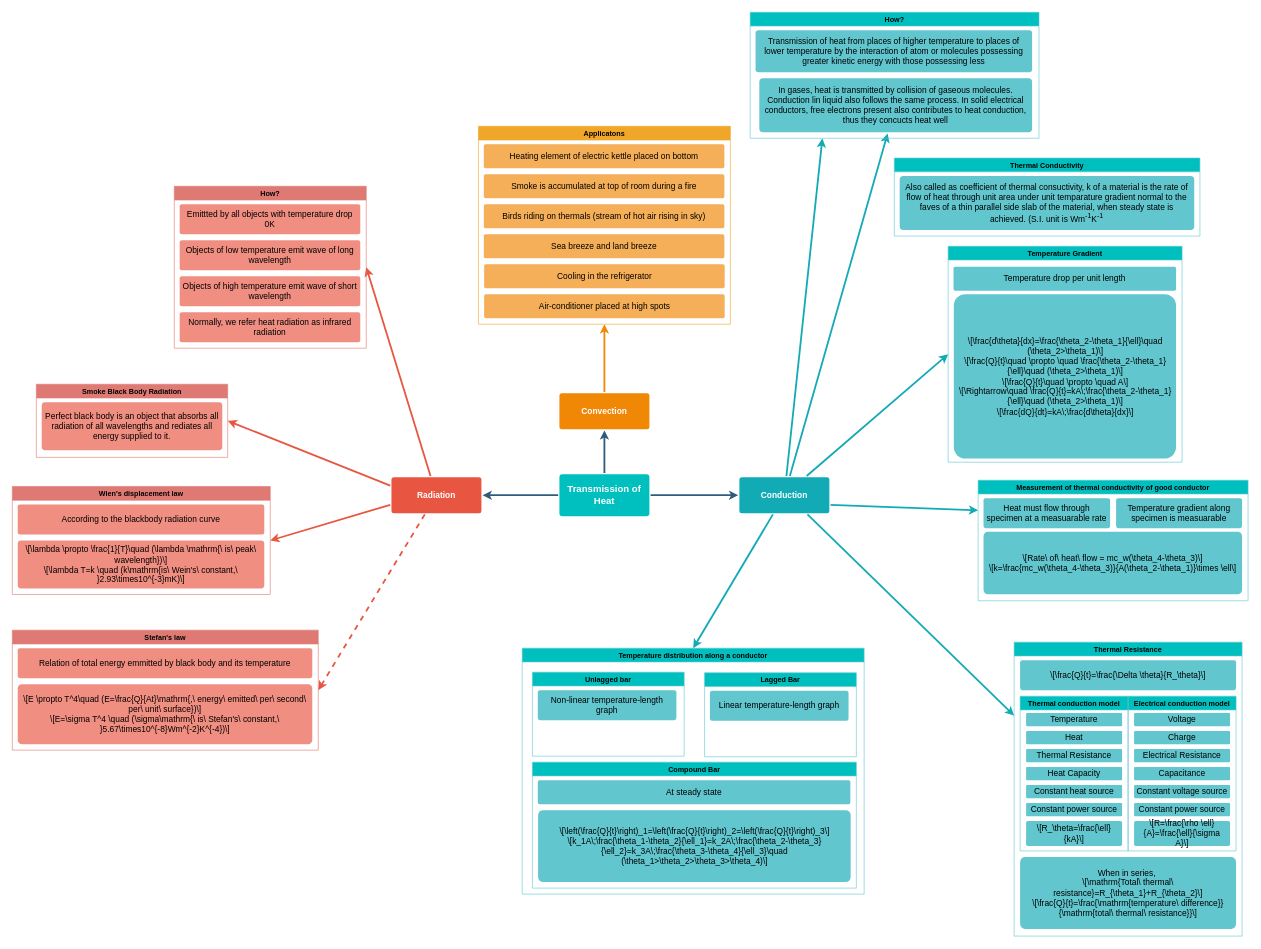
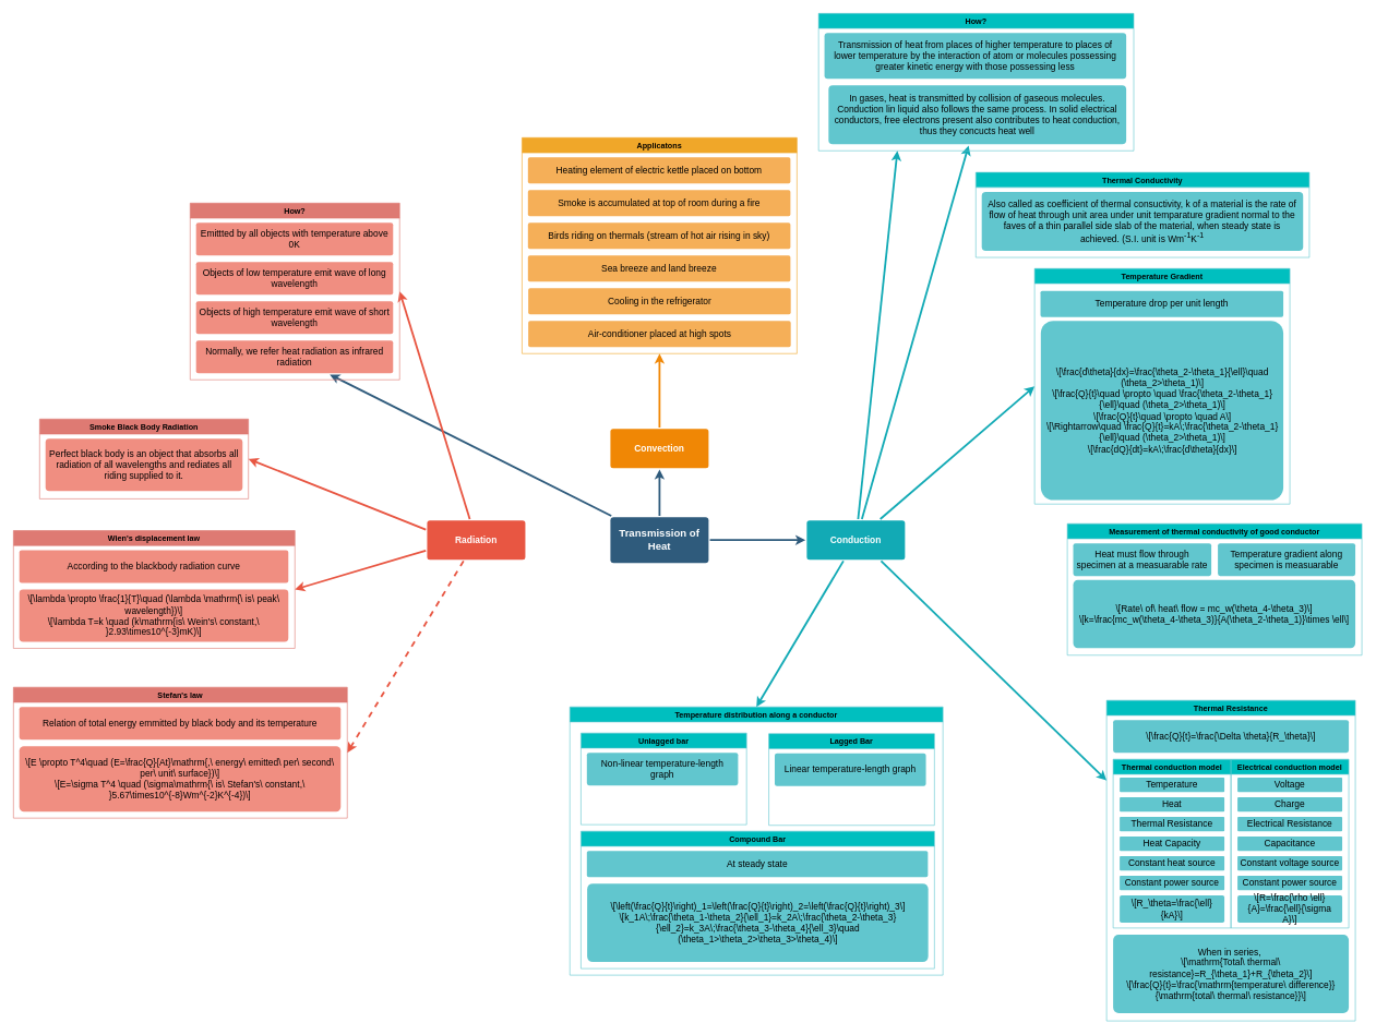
- <mxCell id="26" value="Emittted by all objects with temperature drop 0K" style="rounded=1;whiteSpace=wrap;html=1;shadow=0;labelBackgroundColor=none;strokeColor=none;strokeWidth=3;fontFamily=Helvetica;fontSize=14;align=center;spacing=5;fontStyle=0;arcSize=7;perimeterSpacing=2;fontColor=#000000;fillColor=#f08e81;" parent="25" vertex="1"><mxGeometry x="9" y="30" width="301" height="50" as="geometry" /></mxCell>
+ <mxCell id="26" value="Emittted by all objects with temperature above 0K" style="rounded=1;whiteSpace=wrap;html=1;shadow=0;labelBackgroundColor=none;strokeColor=none;strokeWidth=3;fontFamily=Helvetica;fontSize=14;align=center;spacing=5;fontStyle=0;arcSize=7;perimeterSpacing=2;fontColor=#000000;fillColor=#f08e81;" parent="25" vertex="1"><mxGeometry x="9" y="30" width="301" height="50" as="geometry" /></mxCell>
- <mxCell id="31" value="Perfect black body is an object that absorbs all radiation of all wavelengths and rediates all energy supplied to it." style="rounded=1;whiteSpace=wrap;html=1;shadow=0;labelBackgroundColor=none;strokeColor=none;strokeWidth=3;fontFamily=Helvetica;fontSize=14;align=center;spacing=5;fontStyle=0;arcSize=7;perimeterSpacing=2;fontColor=#000000;fillColor=#f08e81;" parent="30" vertex="1"><mxGeometry x="9" y="30" width="301" height="80" as="geometry" /></mxCell>
+ <mxCell id="31" value="Perfect black body is an object that absorbs all radiation of all wavelengths and rediates all riding supplied to it." style="rounded=1;whiteSpace=wrap;html=1;shadow=0;labelBackgroundColor=none;strokeColor=none;strokeWidth=3;fontFamily=Helvetica;fontSize=14;align=center;spacing=5;fontStyle=0;arcSize=7;perimeterSpacing=2;fontColor=#000000;fillColor=#f08e81;" parent="30" vertex="1"><mxGeometry x="9" y="30" width="301" height="80" as="geometry" /></mxCell>
- <mxCell id="4" value="" style="edgeStyle=none;rounded=0;jumpStyle=none;html=1;shadow=0;labelBackgroundColor=none;startArrow=none;startFill=0;endArrow=classic;endFill=1;jettySize=auto;orthogonalLoop=1;strokeColor=#2F5B7C;strokeWidth=3;fontFamily=Helvetica;fontSize=16;fontColor=#23445D;spacing=5;" parent="1" source="5" target="9" edge="1"><mxGeometry relative="1" as="geometry" /></mxCell>
+ <mxCell id="4" value="" style="edgeStyle=none;rounded=0;jumpStyle=none;html=1;shadow=0;labelBackgroundColor=none;startArrow=none;startFill=0;endArrow=classic;endFill=1;jettySize=auto;orthogonalLoop=1;strokeColor=#2F5B7C;strokeWidth=3;fontFamily=Helvetica;fontSize=16;fontColor=#23445D;spacing=5;" parent="1" source="5" target="29" edge="1"><mxGeometry relative="1" as="geometry" /></mxCell>
- <mxCell id="5" value="Transmission of Heat" style="rounded=1;whiteSpace=wrap;html=1;shadow=0;labelBackgroundColor=none;strokeColor=none;strokeWidth=3;fillColor=#00bfbf;fontFamily=Helvetica;fontSize=16;fontColor=#FFFFFF;align=center;fontStyle=1;spacing=5;arcSize=7;perimeterSpacing=2;" parent="1" vertex="1"><mxGeometry x="932" y="790" width="150" height="70" as="geometry" /></mxCell>
+ <mxCell id="5" value="Transmission of Heat" style="rounded=1;whiteSpace=wrap;html=1;shadow=0;labelBackgroundColor=none;strokeColor=none;strokeWidth=3;fillColor=#2F5B7C;fontFamily=Helvetica;fontSize=16;fontColor=#FFFFFF;align=center;fontStyle=1;spacing=5;arcSize=7;perimeterSpacing=2;" parent="1" vertex="1"><mxGeometry x="932" y="790" width="150" height="70" as="geometry" /></mxCell>
- <mxCell id="78" value="" style="edgeStyle=none;rounded=1;jumpStyle=none;html=1;shadow=0;labelBackgroundColor=none;startArrow=none;startFill=0;jettySize=auto;orthogonalLoop=1;strokeColor=#12AAB5;strokeWidth=3;fontFamily=Helvetica;fontSize=14;fontColor=#FFFFFF;spacing=5;fontStyle=1;fillColor=#b0e3e6;entryX=0;entryY=0.25;entryDx=0;entryDy=0;exitX=1;exitY=0.75;exitDx=0;exitDy=0;" edge="1" parent="1" source="12" target="54"><mxGeometry relative="1" as="geometry"><mxPoint x="1770" y="922.5" as="targetPoint" /><mxPoint x="1394" y="851" as="sourcePoint" /></mxGeometry></mxCell>
